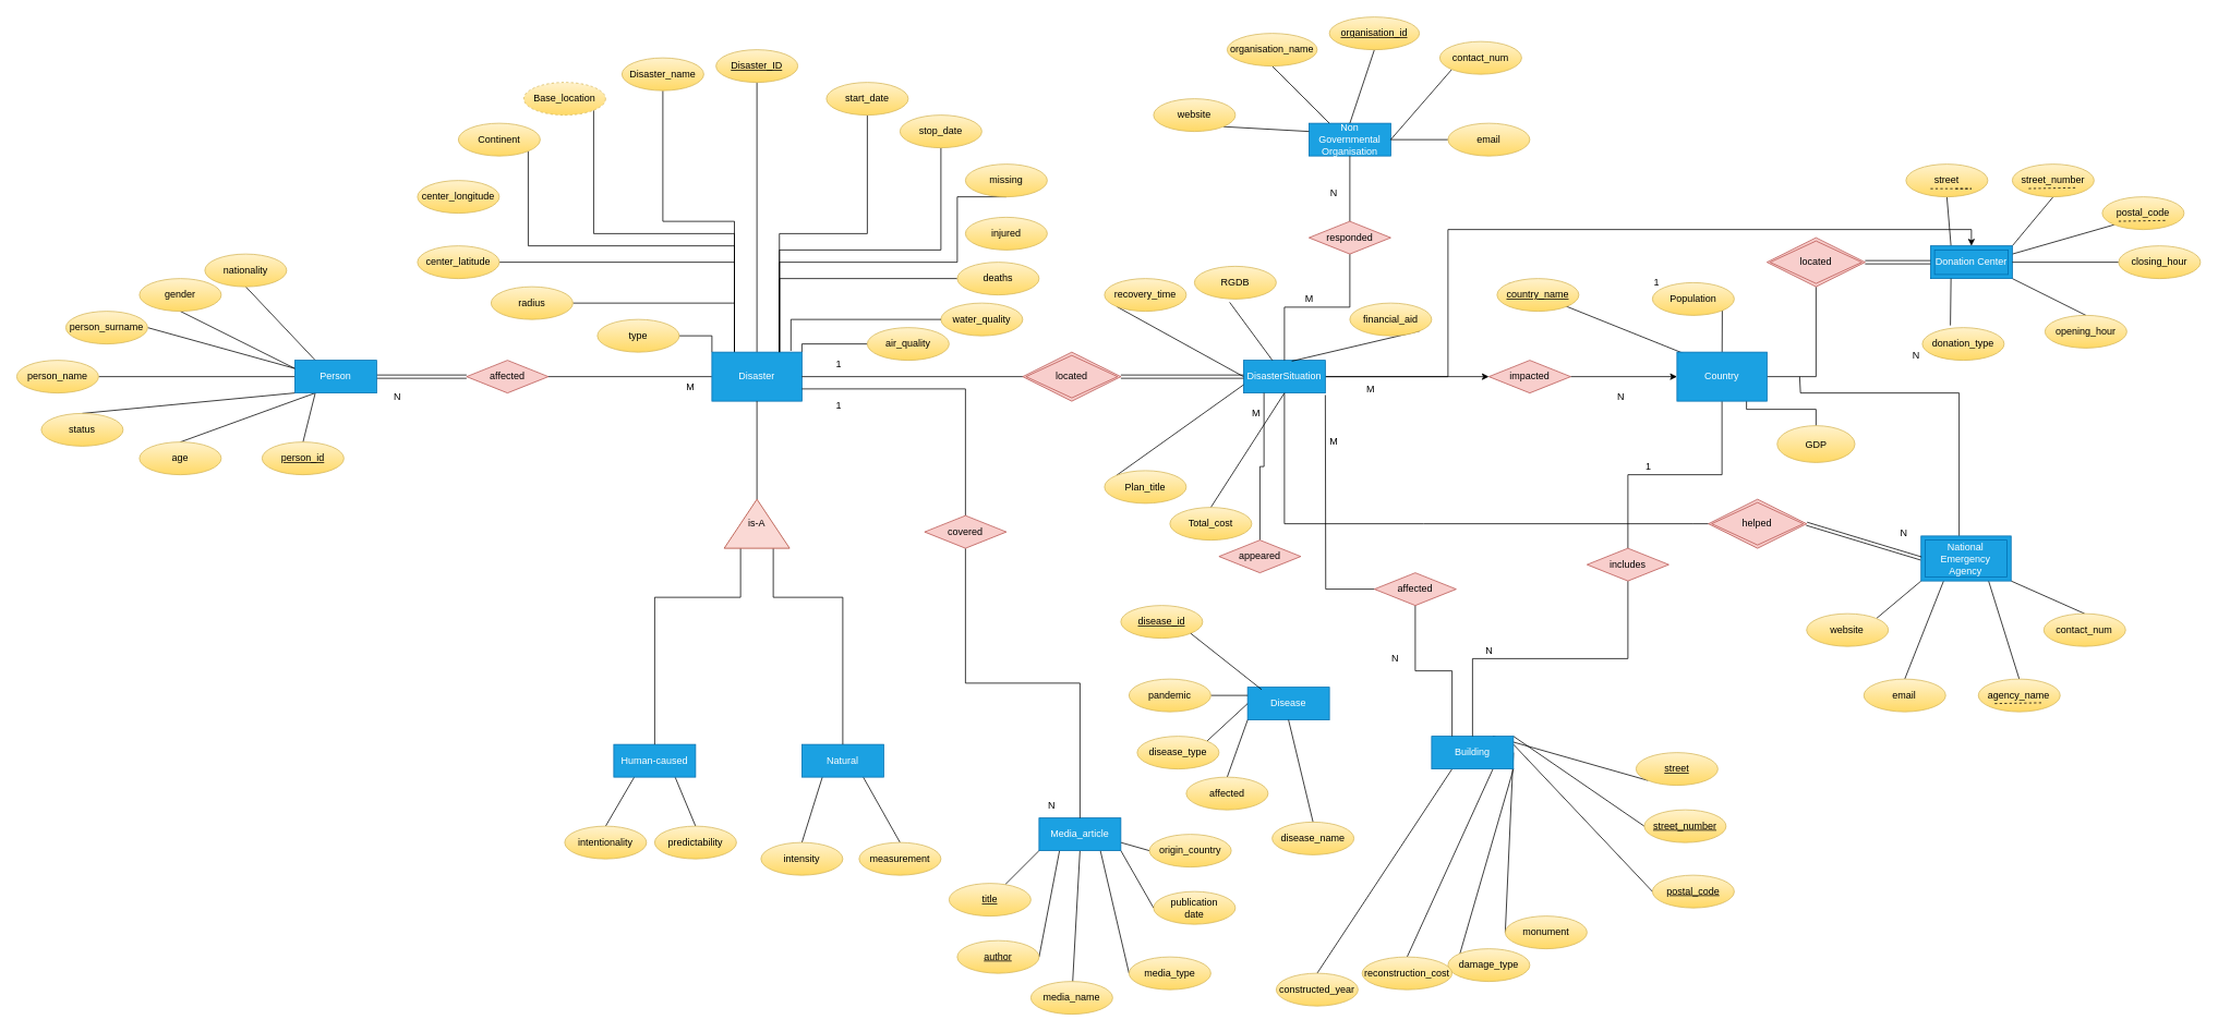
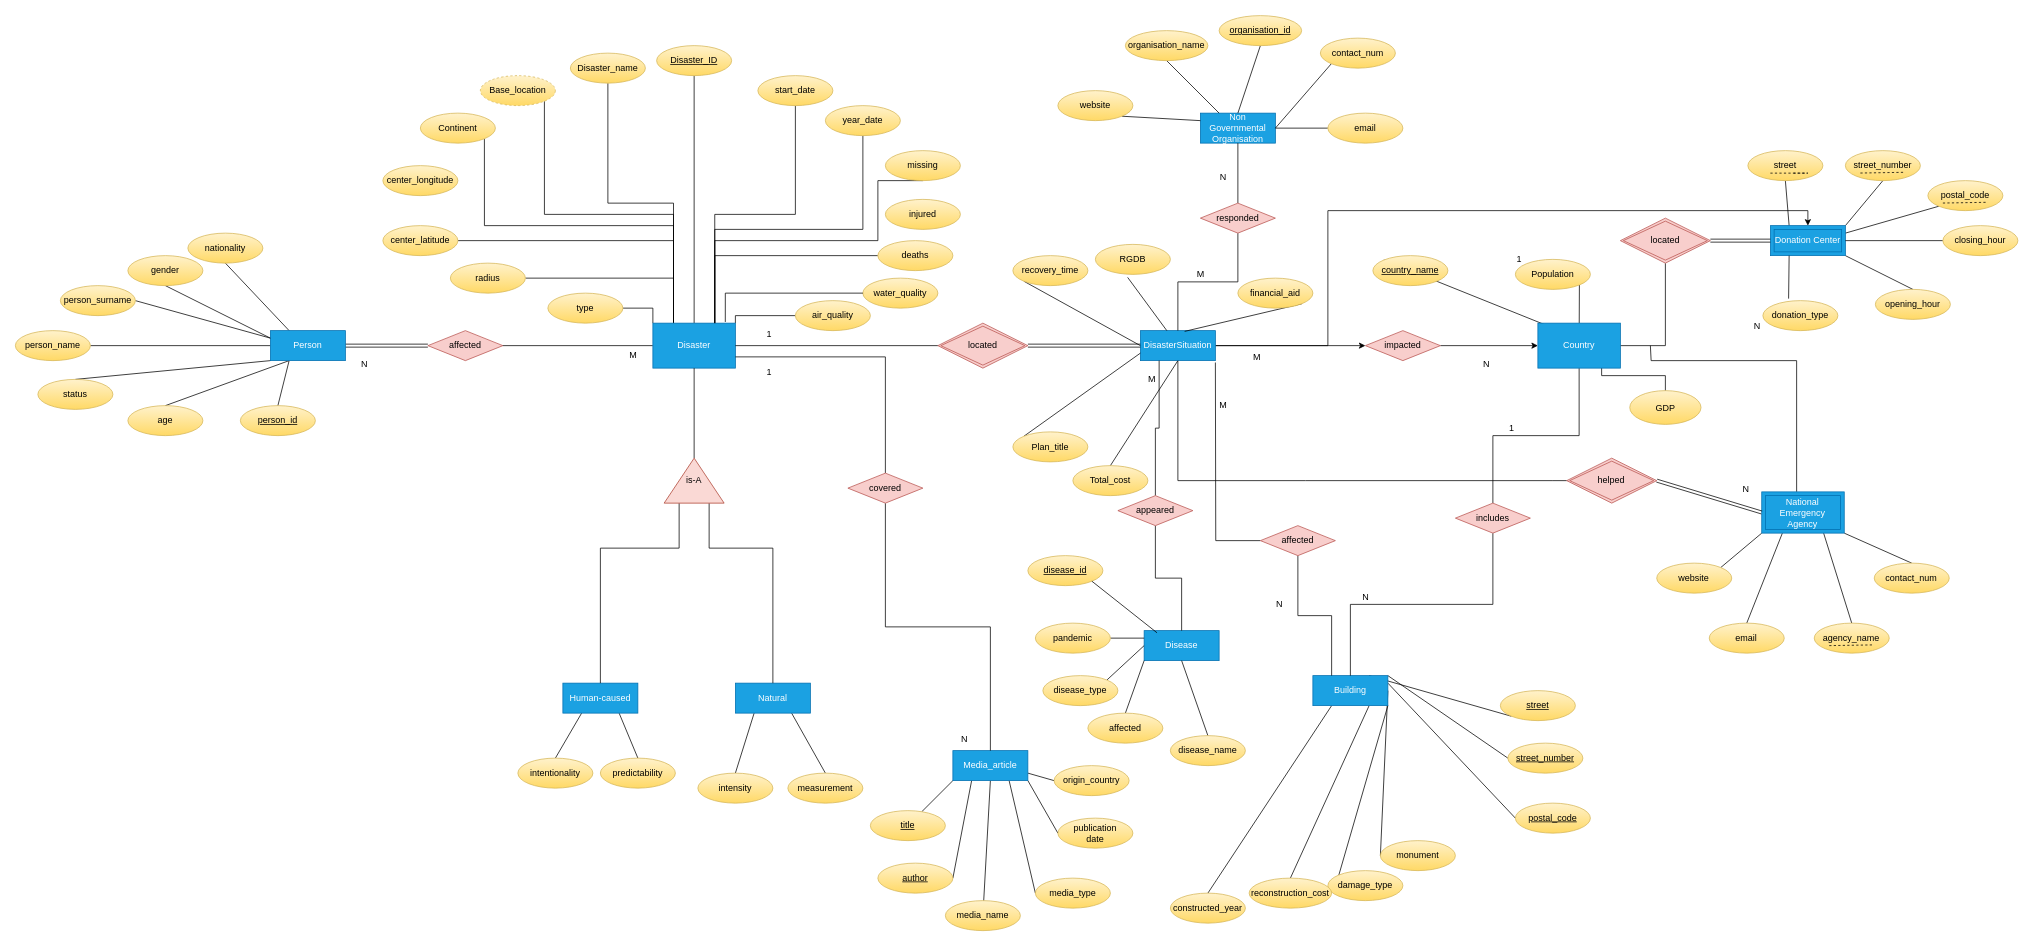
- <mxCell id="79" value="stop_date" style="ellipse;whiteSpace=wrap;html=1;align=center;fillColor=#fff2cc;strokeColor=#d6b656;gradientColor=#ffd966;" parent="1" vertex="1"><mxGeometry x="1100" y="140" width="100" height="40" as="geometry" /></mxCell>
+ <mxCell id="79" value="year_date" style="ellipse;whiteSpace=wrap;html=1;align=center;fillColor=#fff2cc;strokeColor=#d6b656;gradientColor=#ffd966;" parent="1" vertex="1"><mxGeometry x="1100" y="140" width="100" height="40" as="geometry" /></mxCell>
+ <mxCell id="68" style="edgeStyle=orthogonalEdgeStyle;rounded=0;orthogonalLoop=1;jettySize=auto;html=1;exitX=0.5;exitY=1;exitDx=0;exitDy=0;entryX=0.5;entryY=0;entryDx=0;entryDy=0;endArrow=none;endFill=0;" parent="1" source="70" target="57" edge="1"><mxGeometry relative="1" as="geometry" /></mxCell>
- <mxCell id="147" value="disease_name" style="ellipse;whiteSpace=wrap;html=1;align=center;fillColor=#fff2cc;strokeColor=#d6b656;gradientColor=#ffd966;" parent="1" vertex="1"><mxGeometry x="1555" y="1005" width="100" height="40" as="geometry" /></mxCell>
+ <mxCell id="147" value="disease_name" style="ellipse;whiteSpace=wrap;html=1;align=center;fillColor=#fff2cc;strokeColor=#d6b656;gradientColor=#ffd966;" parent="1" vertex="1"><mxGeometry x="1560" y="980" width="100" height="40" as="geometry" /></mxCell>
